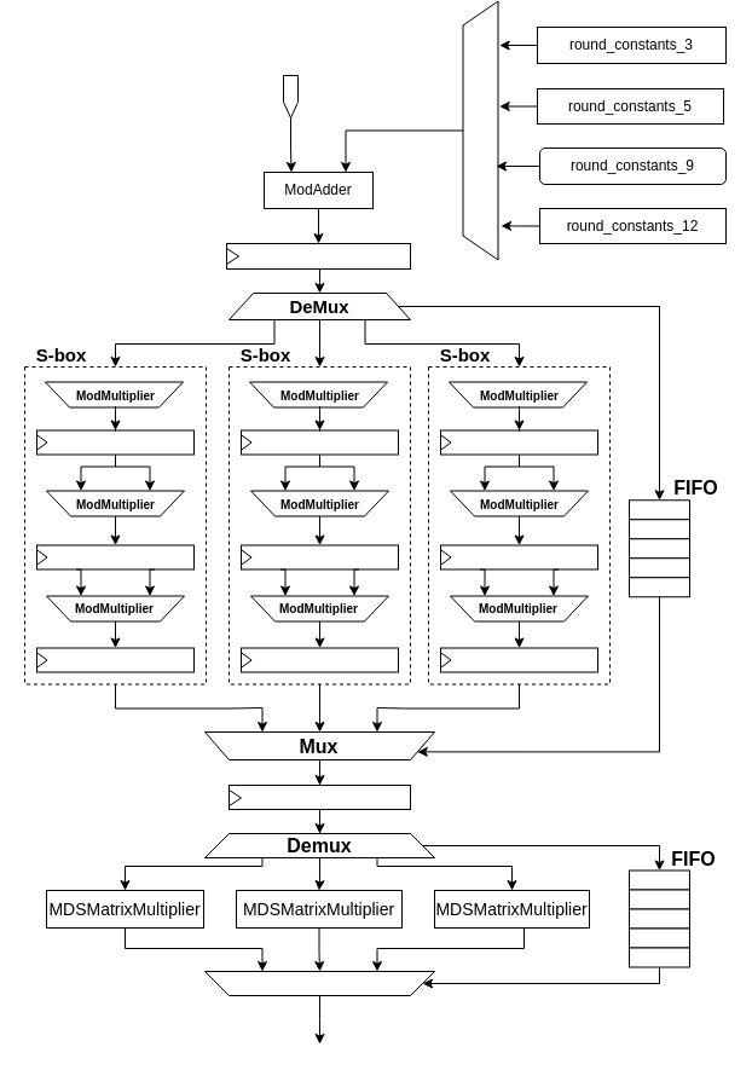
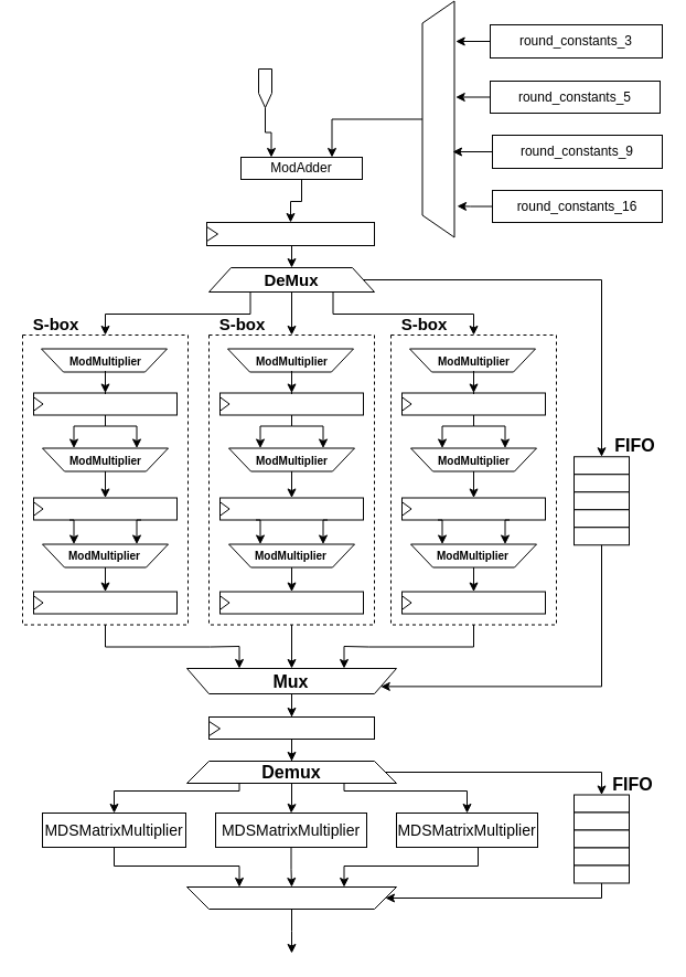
- <mxCell id="11" value="&lt;font style=&quot;font-size: 12px&quot;&gt;round_constants_9&lt;/font&gt;" style="whiteSpace=wrap;html=1;rounded=1;" parent="1" vertex="1"><mxGeometry x="446" y="120" width="154" height="30" as="geometry" /></mxCell>
+ <mxCell id="11" value="&lt;font style=&quot;font-size: 12px&quot;&gt;round_constants_9&lt;/font&gt;" style="rounded=0;whiteSpace=wrap;html=1;" parent="1" vertex="1"><mxGeometry x="446" y="120" width="154" height="30" as="geometry" /></mxCell>
- <mxCell id="5" value="ModAdder" style="rounded=0;whiteSpace=wrap;html=1;" parent="1" vertex="1"><mxGeometry x="218" y="140" width="90" height="30" as="geometry" /></mxCell>
+ <mxCell id="5" value="ModAdder" style="rounded=0;whiteSpace=wrap;html=1;" parent="1" vertex="1"><mxGeometry x="218" y="140" width="110" height="20" as="geometry" /></mxCell>
- <mxCell id="13" value="&lt;font style=&quot;font-size: 12px&quot;&gt;round_constants_12&lt;/font&gt;" style="rounded=0;whiteSpace=wrap;html=1;" parent="1" vertex="1"><mxGeometry x="446" y="170" width="154" height="29" as="geometry" /></mxCell>
+ <mxCell id="13" value="&lt;font style=&quot;font-size: 12px&quot;&gt;round_constants_16&lt;/font&gt;" style="rounded=0;whiteSpace=wrap;html=1;" parent="1" vertex="1"><mxGeometry x="446" y="170" width="154" height="29" as="geometry" /></mxCell>
